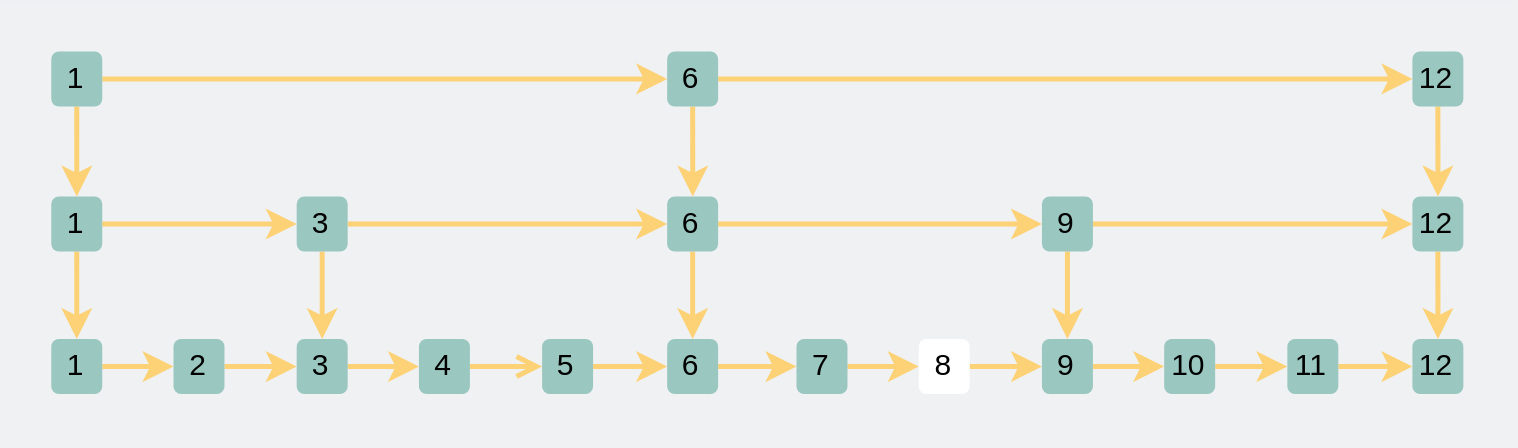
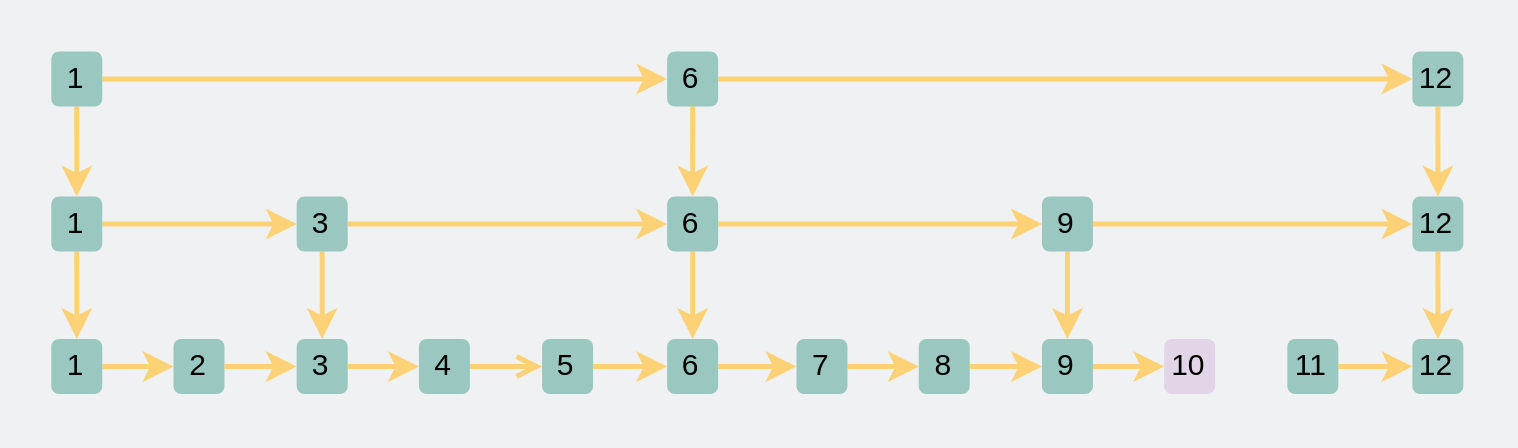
- <mxCell id="17" value="&lt;font&gt;8&lt;/font&gt;" style="rounded=1;whiteSpace=wrap;html=1;fillColor=#ffffff;strokeColor=none;fontColor=#000000;" parent="1" vertex="1"><mxGeometry x="366.88" y="135" width="20.38" height="22" as="geometry" /></mxCell>
+ <mxCell id="17" value="&lt;font&gt;8&lt;/font&gt;" style="rounded=1;whiteSpace=wrap;html=1;fillColor=#9AC7BF;strokeColor=none;fontColor=#000000;" parent="1" vertex="1"><mxGeometry x="366.88" y="135" width="20.38" height="22" as="geometry" /></mxCell>
- <mxCell id="21" value="10" style="rounded=1;whiteSpace=wrap;html=1;fillColor=#9AC7BF;strokeColor=none;fontColor=#000000;" parent="1" vertex="1"><mxGeometry x="465.02" y="135" width="20.38" height="22" as="geometry" /></mxCell>
+ <mxCell id="21" value="10" style="rounded=1;whiteSpace=wrap;html=1;fillColor=#e1d5e7;strokeColor=none;fontColor=#000000;" parent="1" vertex="1"><mxGeometry x="465.02" y="135" width="20.38" height="22" as="geometry" /></mxCell>
- <mxCell id="20" style="edgeStyle=orthogonalEdgeStyle;rounded=0;orthogonalLoop=1;jettySize=auto;html=1;exitX=1;exitY=0.5;exitDx=0;exitDy=0;entryX=0;entryY=0.5;entryDx=0;entryDy=0;fontSize=24;strokeColor=#FDD276;strokeWidth=2;" parent="1" source="21" target="23" edge="1"><mxGeometry relative="1" as="geometry" /></mxCell>
